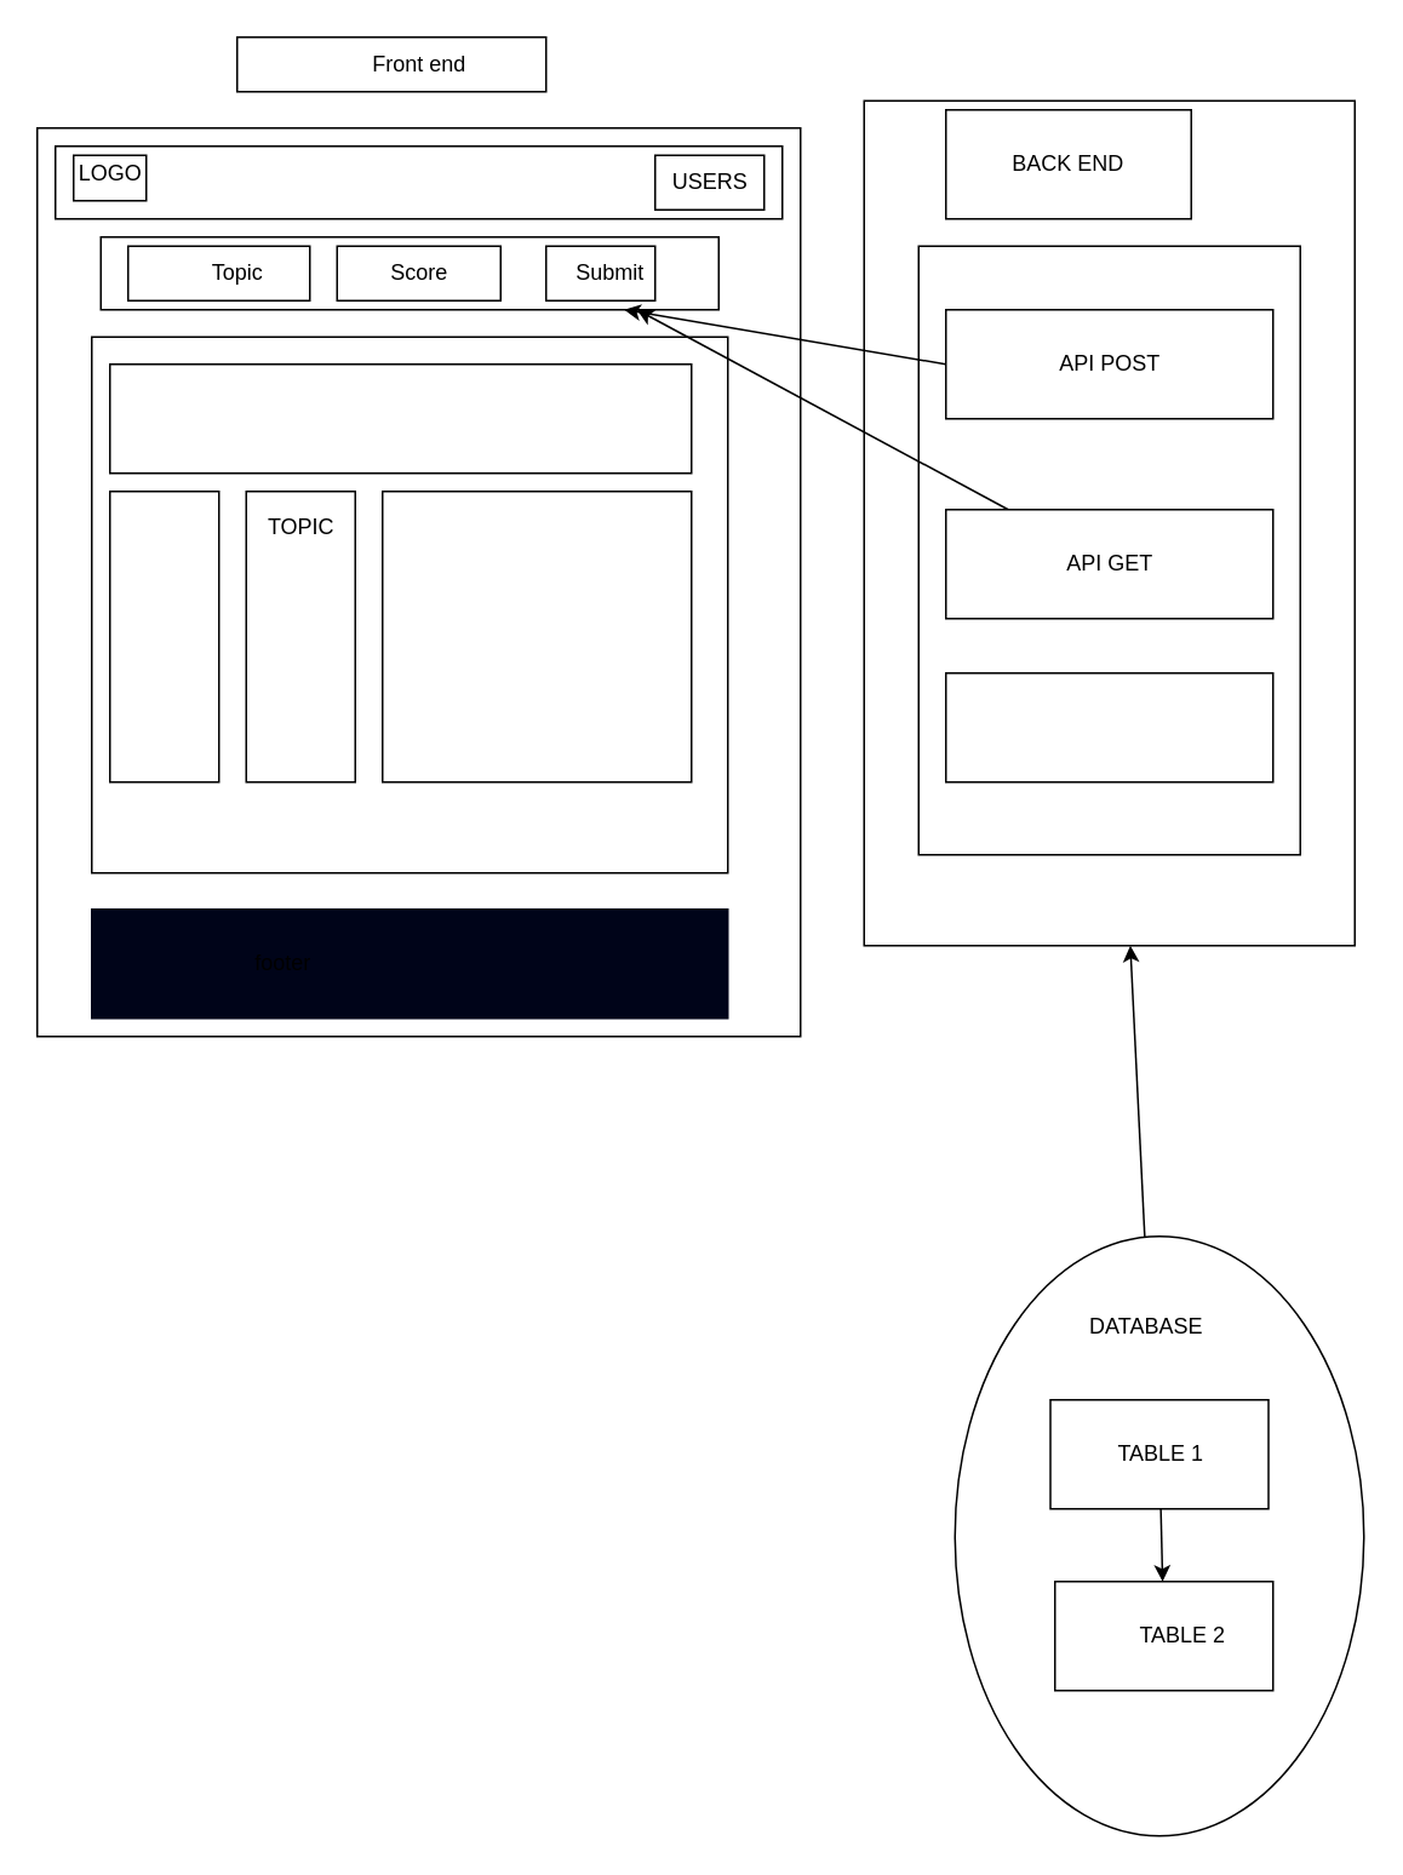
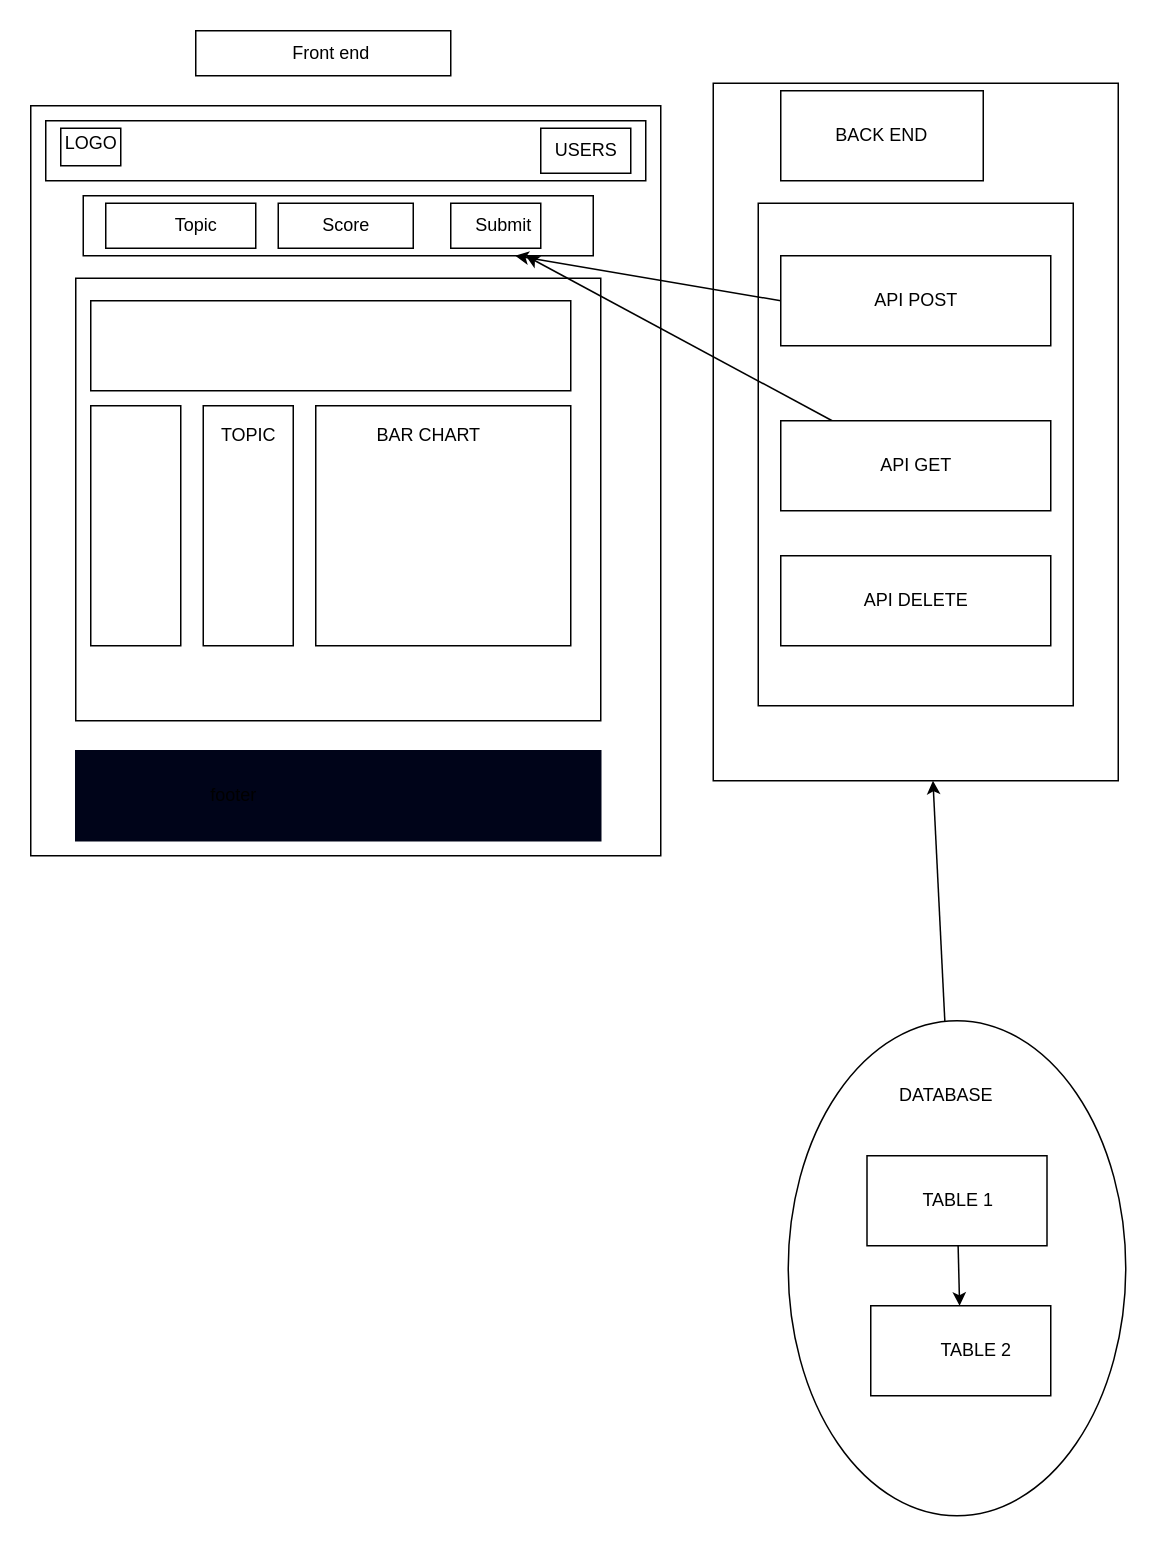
- <mxCell id="12" value="Front end" style="text;html=1;resizable=0;autosize=1;align=center;verticalAlign=middle;points=[];fillColor=none;strokeColor=none;rounded=0;" vertex="1" parent="1"><mxGeometry x="195" y="25" width="70" height="20" as="geometry" /></mxCell>
+ <mxCell id="12" value="Front end" style="text;html=1;resizable=0;autosize=1;align=center;verticalAlign=middle;points=[];fillColor=none;strokeColor=none;rounded=0;" vertex="1" parent="1"><mxGeometry x="185" y="25" width="70" height="20" as="geometry" /></mxCell>
+ <mxCell id="40" value="BAR CHART" style="text;html=1;resizable=0;autosize=1;align=center;verticalAlign=middle;points=[];fillColor=none;strokeColor=none;rounded=0;" vertex="1" parent="1"><mxGeometry x="245" y="280" width="80" height="20" as="geometry" /></mxCell>
+ <mxCell id="29" value="API DELETE" style="text;html=1;resizable=0;autosize=1;align=center;verticalAlign=middle;points=[];fillColor=none;strokeColor=none;rounded=0;" vertex="1" parent="1"><mxGeometry x="570" y="390" width="80" height="20" as="geometry" /></mxCell>
